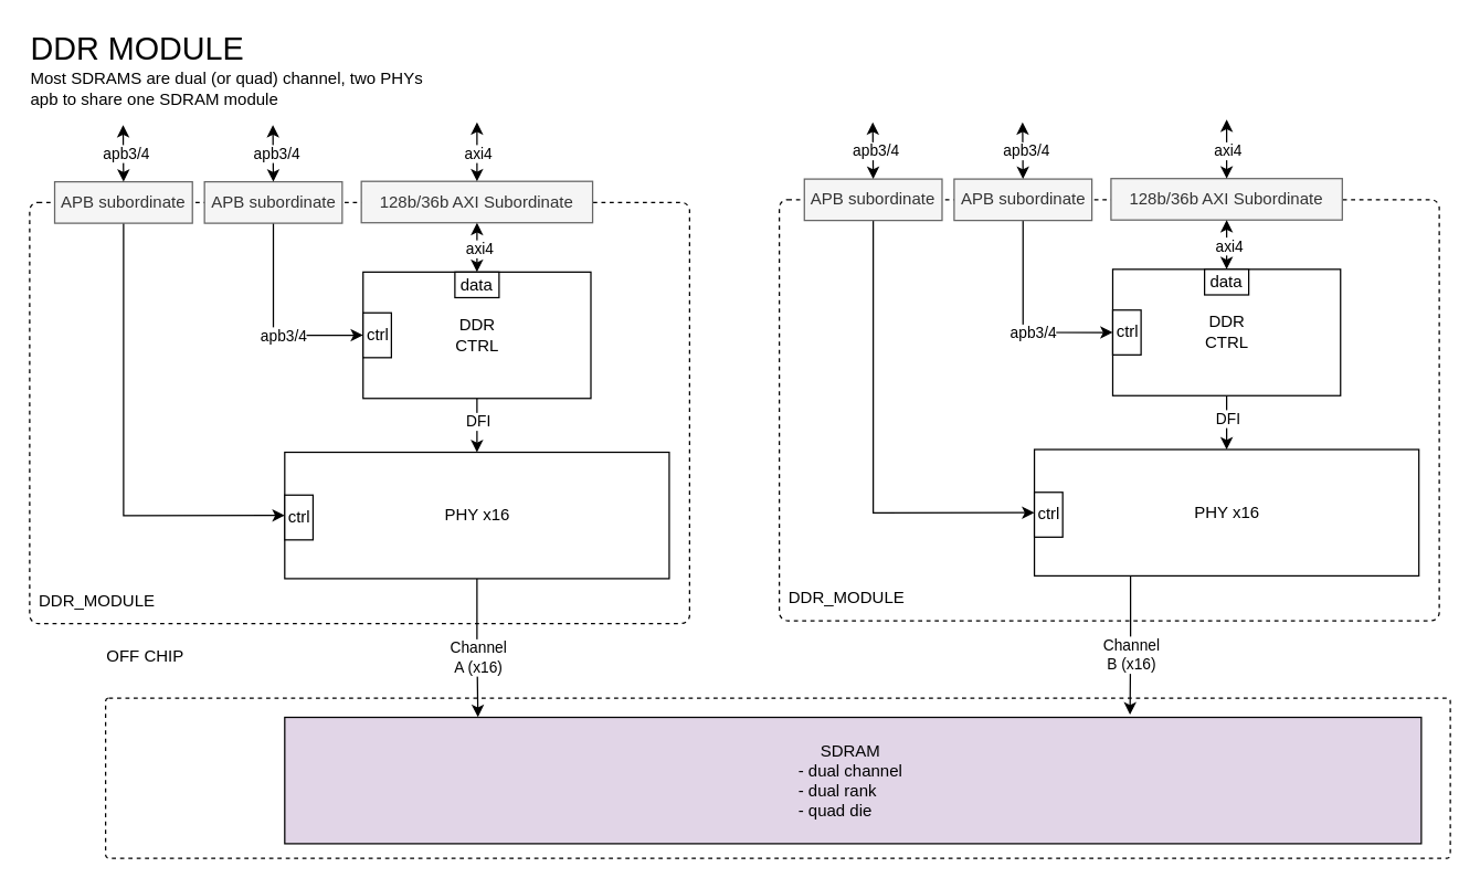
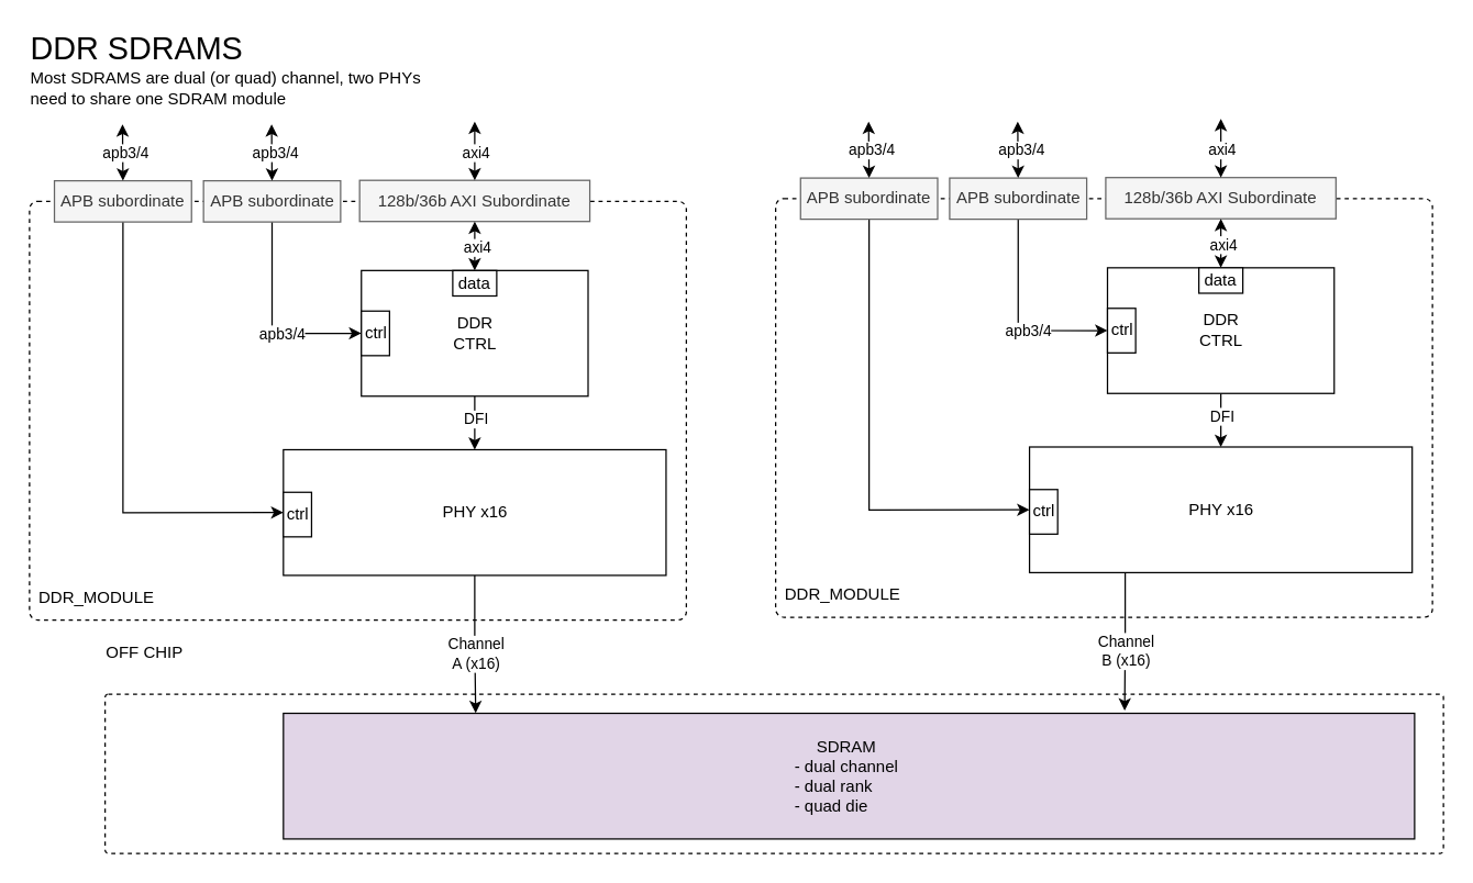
- <mxCell id="55" value="DDR MODULE" style="text;html=1;strokeColor=none;fillColor=none;align=left;verticalAlign=middle;whiteSpace=wrap;rounded=0;fontSize=23;" parent="1" vertex="1"><mxGeometry x="20" y="20" width="427" height="30" as="geometry" /></mxCell>
+ <mxCell id="55" value="DDR SDRAMS" style="text;html=1;strokeColor=none;fillColor=none;align=left;verticalAlign=middle;whiteSpace=wrap;rounded=0;fontSize=23;" parent="1" vertex="1"><mxGeometry x="20" y="20" width="427" height="30" as="geometry" /></mxCell>
- <mxCell id="56" value="Most SDRAMS are dual (or quad) channel, two PHYs apb to share one SDRAM module" style="text;html=1;align=left;verticalAlign=middle;whiteSpace=wrap;rounded=0;" vertex="1" parent="1"><mxGeometry x="20" y="49" width="299" height="30" as="geometry" /></mxCell>
+ <mxCell id="56" value="Most SDRAMS are dual (or quad) channel, two PHYs need to share one SDRAM module" style="text;html=1;align=left;verticalAlign=middle;whiteSpace=wrap;rounded=0;" vertex="1" parent="1"><mxGeometry x="20" y="49" width="299" height="30" as="geometry" /></mxCell>
